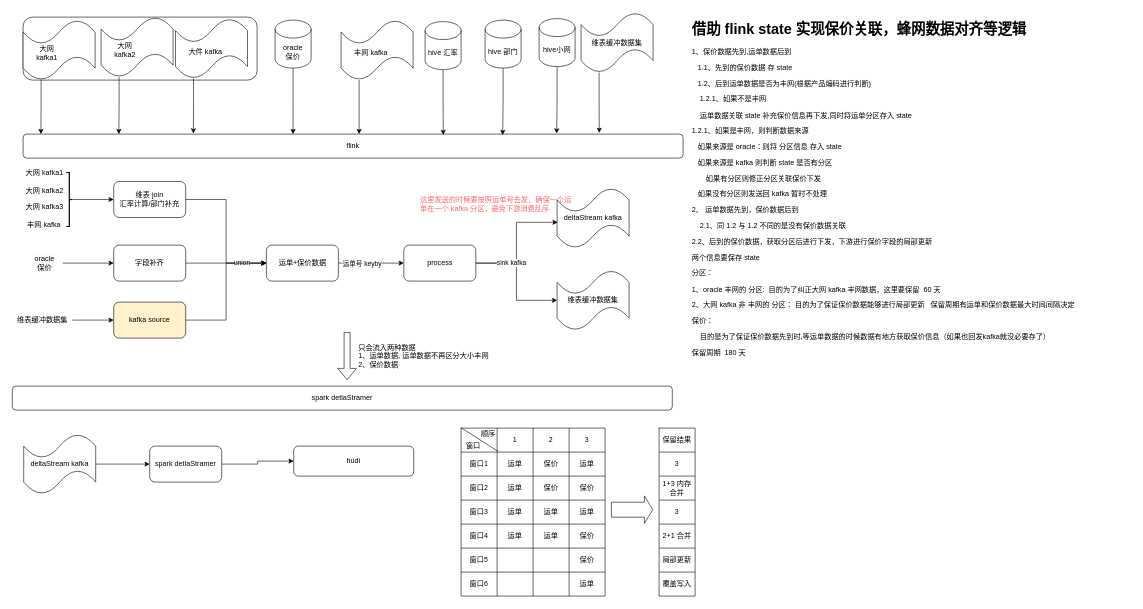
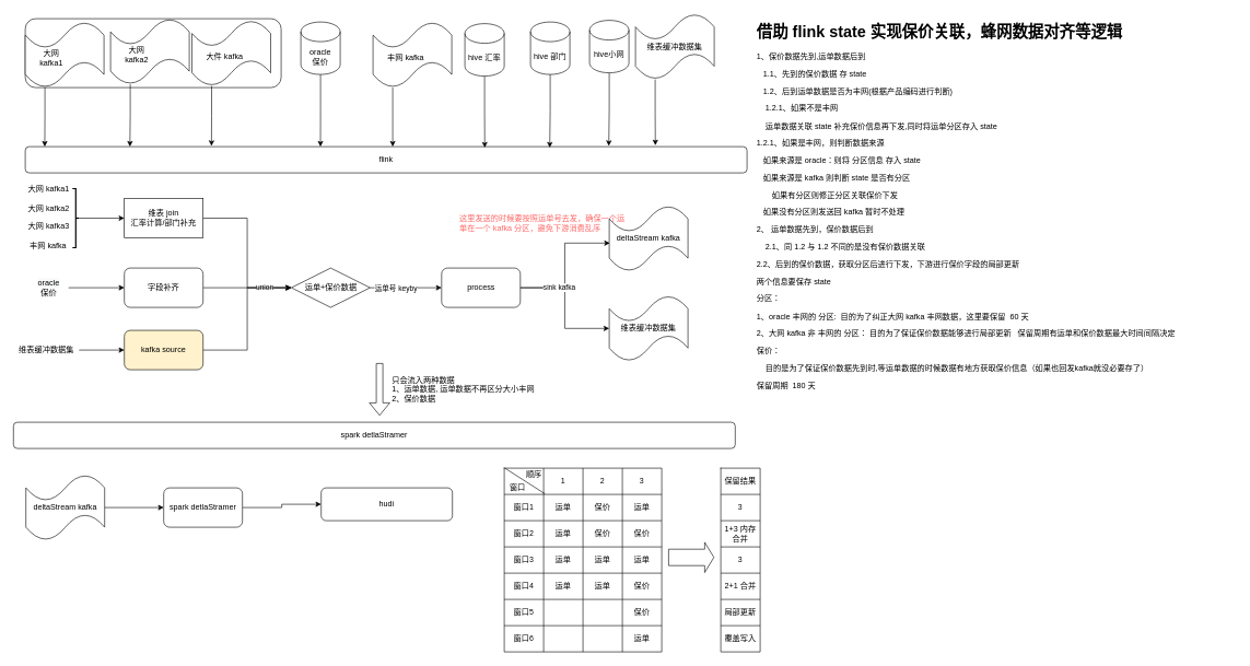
- <mxCell id="25" value="维表 join&lt;br&gt;汇率计算/部门补充" style="rounded=1;whiteSpace=wrap;html=1;" parent="1" vertex="1"><mxGeometry x="189" y="302" width="120" height="60" as="geometry" /></mxCell>
+ <mxCell id="25" value="维表 join&lt;br&gt;汇率计算/部门补充" style="whiteSpace=wrap;html=1;rounded=0;" parent="1" vertex="1"><mxGeometry x="189" y="302" width="120" height="60" as="geometry" /></mxCell>
- <mxCell id="39" value="运单+保价数据" style="rounded=1;whiteSpace=wrap;html=1;" parent="1" vertex="1"><mxGeometry x="443.5" y="408" width="120" height="60" as="geometry" /></mxCell>
+ <mxCell id="39" value="运单+保价数据" style="rhombus;whiteSpace=wrap;html=1;" parent="1" vertex="1"><mxGeometry x="443.5" y="408" width="120" height="60" as="geometry" /></mxCell>
